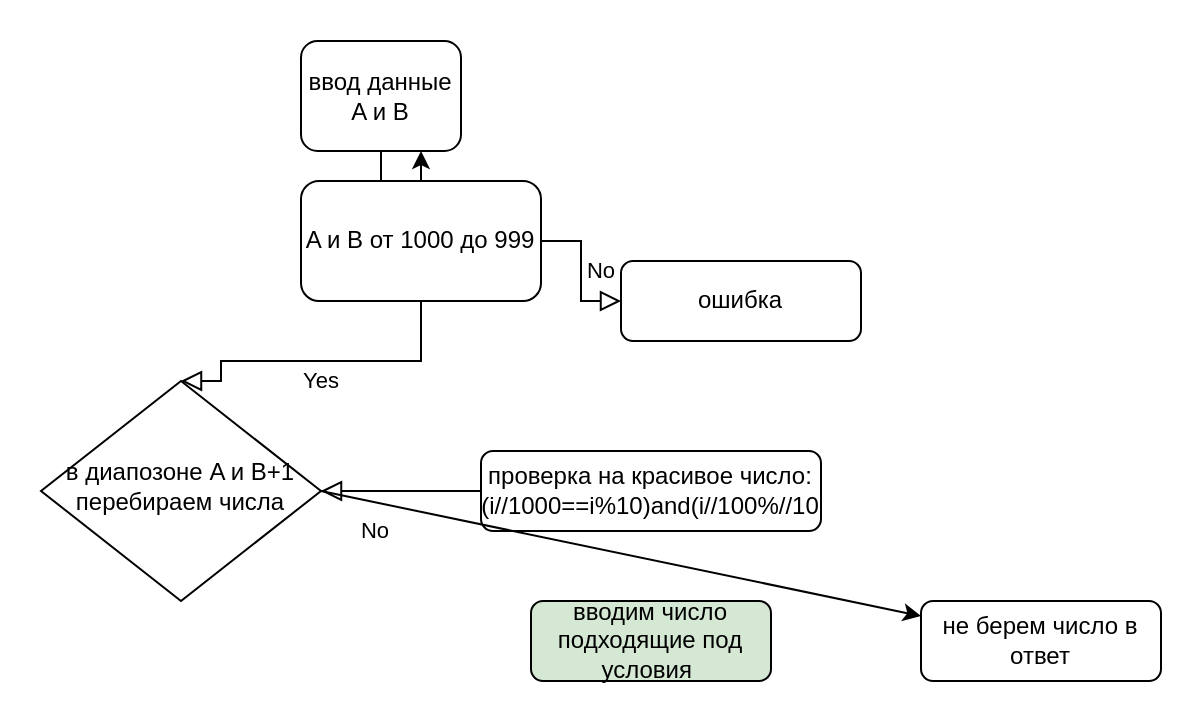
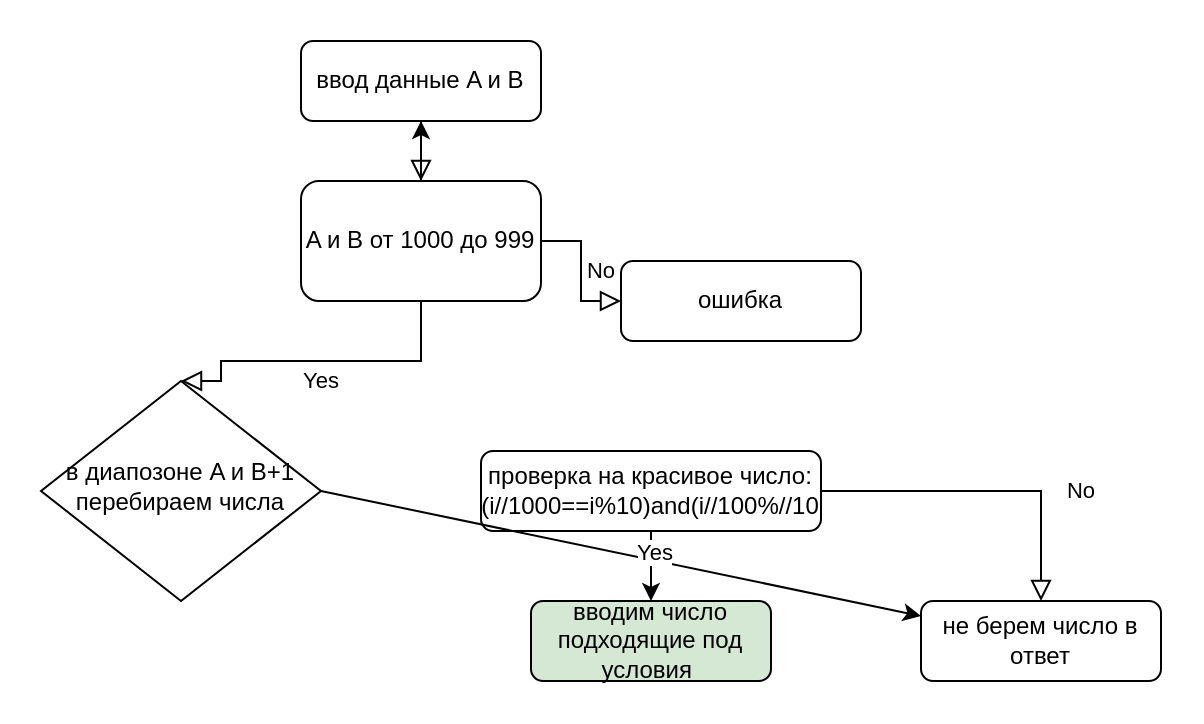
- <mxCell id="3" value="ввод данные A и B" style="rounded=1;whiteSpace=wrap;html=1;fontSize=12;glass=0;strokeWidth=1;shadow=0;" parent="1" vertex="1"><mxGeometry x="150" y="20" width="80" height="55" as="geometry" /></mxCell>
+ <mxCell id="3" value="ввод данные A и B" style="rounded=1;whiteSpace=wrap;html=1;fontSize=12;glass=0;strokeWidth=1;shadow=0;" parent="1" vertex="1"><mxGeometry x="150" y="20" width="120" height="40" as="geometry" /></mxCell>
- <mxCell id="7" value="No" style="rounded=0;html=1;jettySize=auto;orthogonalLoop=1;fontSize=11;endArrow=block;endFill=0;endSize=8;strokeWidth=1;shadow=0;labelBackgroundColor=none;edgeStyle=orthogonalEdgeStyle;" parent="1" source="10" target="5" edge="1"><mxGeometry x="0.333" y="20" relative="1" as="geometry"><mxPoint as="offset" /><mxPoint x="210" y="310" as="sourcePoint" /></mxGeometry></mxCell>
+ <mxCell id="7" value="No" style="rounded=0;html=1;jettySize=auto;orthogonalLoop=1;fontSize=11;endArrow=block;endFill=0;endSize=8;strokeWidth=1;shadow=0;labelBackgroundColor=none;edgeStyle=orthogonalEdgeStyle;" parent="1" source="10" target="9" edge="1"><mxGeometry x="0.333" y="20" relative="1" as="geometry"><mxPoint as="offset" /><mxPoint x="210" y="310" as="sourcePoint" /></mxGeometry></mxCell>
+ <mxCell id="14" value="" style="endArrow=classic;html=1;rounded=0;exitX=0.5;exitY=1;exitDx=0;exitDy=0;" edge="1" parent="1" source="10" target="16"><mxGeometry width="50" height="50" relative="1" as="geometry"><mxPoint x="270" y="390" as="sourcePoint" /><mxPoint x="325" y="320" as="targetPoint" /></mxGeometry></mxCell>
+ <mxCell id="15" value="Yes" style="edgeLabel;html=1;align=center;verticalAlign=middle;resizable=0;points=[];" vertex="1" connectable="0" parent="14"><mxGeometry x="-0.429" y="1" relative="1" as="geometry"><mxPoint as="offset" /></mxGeometry></mxCell>
